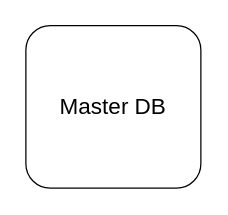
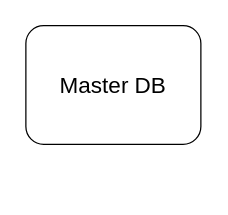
- <mxCell id="2" value="&lt;font style=&quot;font-size: 18px;&quot;&gt;Master DB&lt;/font&gt;" style="rounded=1;whiteSpace=wrap;html=1;strokeWidth=1;" vertex="1" parent="1"><mxGeometry x="20" y="20" width="140" height="130" as="geometry" /></mxCell>
+ <mxCell id="2" value="&lt;font style=&quot;font-size: 18px;&quot;&gt;Master DB&lt;/font&gt;" style="rounded=1;whiteSpace=wrap;html=1;strokeWidth=1;" vertex="1" parent="1"><mxGeometry x="20" y="20" width="140" height="95" as="geometry" /></mxCell>
